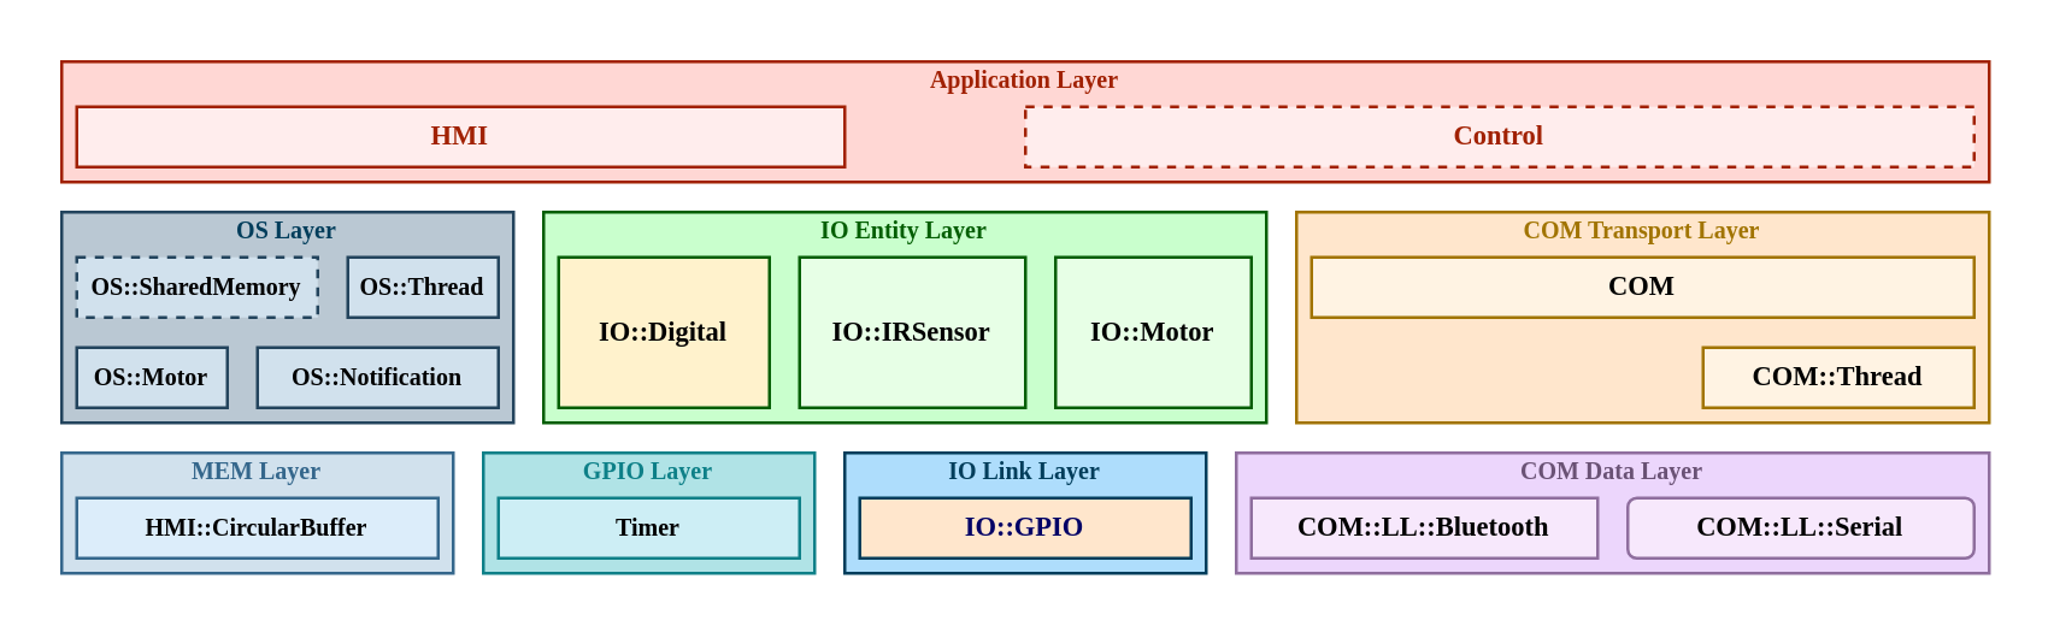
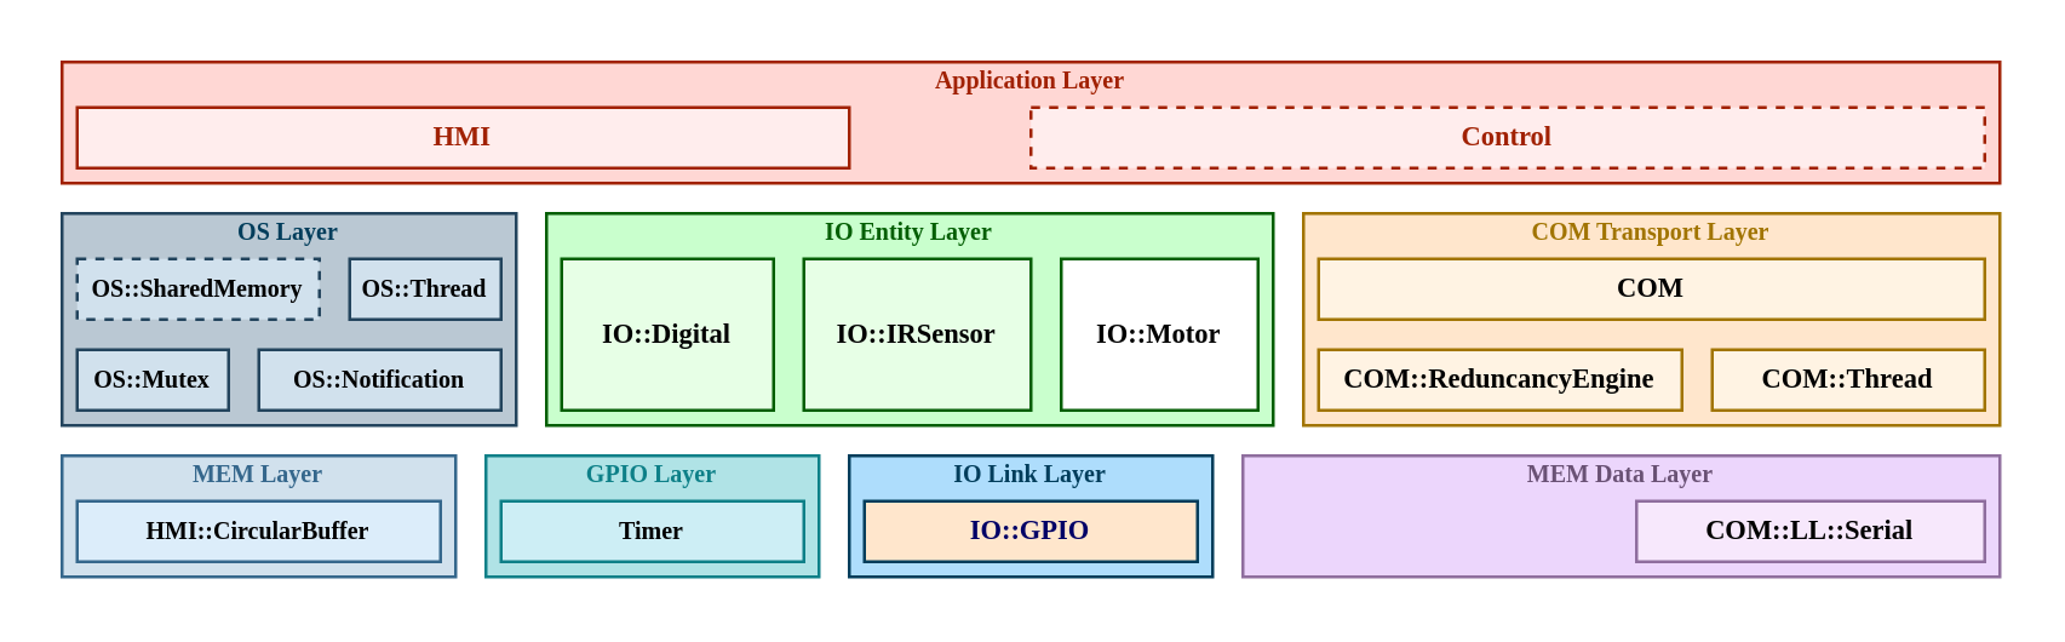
- <mxCell id="12" value="IO::Digital" style="rounded=0;whiteSpace=wrap;html=1;fontFamily=Consolas;fontSize=9;align=center;fontStyle=1;spacingRight=0;labelPosition=center;verticalLabelPosition=middle;verticalAlign=middle;fillColor=#fff2cc;strokeColor=#035E03;" parent="1" vertex="1"><mxGeometry x="185" y="85" width="70" height="50" as="geometry" /></mxCell>
+ <mxCell id="12" value="IO::Digital" style="rounded=0;whiteSpace=wrap;html=1;fontFamily=Consolas;fontSize=9;align=center;fontStyle=1;spacingRight=0;labelPosition=center;verticalLabelPosition=middle;verticalAlign=middle;fillColor=#E7FFE6;strokeColor=#035E03;" parent="1" vertex="1"><mxGeometry x="185" y="85" width="70" height="50" as="geometry" /></mxCell>
- <mxCell id="13" value="IO::Motor" style="rounded=0;whiteSpace=wrap;html=1;fontFamily=Consolas;fontSize=9;align=center;fontStyle=1;spacingRight=0;labelPosition=center;verticalLabelPosition=middle;verticalAlign=middle;fillColor=#E7FFE6;strokeColor=#035E03;" parent="1" vertex="1"><mxGeometry x="350" y="85" width="65" height="50" as="geometry" /></mxCell>
+ <mxCell id="13" value="IO::Motor" style="rounded=0;whiteSpace=wrap;html=1;fontFamily=Consolas;fontSize=9;align=center;fontStyle=1;spacingRight=0;labelPosition=center;verticalLabelPosition=middle;verticalAlign=middle;fillColor=#ffffff;strokeColor=#035E03;" parent="1" vertex="1"><mxGeometry x="350" y="85" width="65" height="50" as="geometry" /></mxCell>
- <mxCell id="17" value="OS::Motor" style="rounded=0;whiteSpace=wrap;html=1;labelBackgroundColor=none;fontFamily=Consolas;fontSize=8;align=center;gradientDirection=east;fontStyle=1;fillColor=#D1E1ED;strokeColor=#23445D;" parent="1" vertex="1"><mxGeometry x="25" y="115" width="50" height="20" as="geometry" /></mxCell>
+ <mxCell id="17" value="OS::Mutex" style="rounded=0;whiteSpace=wrap;html=1;labelBackgroundColor=none;fontFamily=Consolas;fontSize=8;align=center;gradientDirection=east;fontStyle=1;fillColor=#D1E1ED;strokeColor=#23445D;" parent="1" vertex="1"><mxGeometry x="25" y="115" width="50" height="20" as="geometry" /></mxCell>
+ <mxCell id="10" value="COM::ReduncancyEngine" style="rounded=0;whiteSpace=wrap;html=1;fontFamily=Consolas;fontSize=9;align=center;fontStyle=1;spacingRight=0;labelPosition=center;verticalLabelPosition=middle;verticalAlign=middle;horizontal=1;fillColor=#FFF3E3;strokeColor=#A17400;" parent="1" vertex="1"><mxGeometry x="435" y="115" width="120" height="20" as="geometry" /></mxCell>
- <mxCell id="24" value="&lt;span style=&quot;color: rgb(106 , 82 , 117) ; font-weight: 700&quot;&gt;COM Data Layer&lt;/span&gt;" style="text;html=1;strokeColor=none;fillColor=none;align=center;verticalAlign=middle;whiteSpace=wrap;rounded=0;fontFamily=Consolas;fontSize=8;fontColor=#000000;" parent="1" vertex="1"><mxGeometry x="495" y="150" width="80" height="12" as="geometry" /></mxCell>
+ <mxCell id="24" value="&lt;span style=&quot;color: rgb(106 , 82 , 117) ; font-weight: 700&quot;&gt;MEM Data Layer&lt;/span&gt;" style="text;html=1;strokeColor=none;fillColor=none;align=center;verticalAlign=middle;whiteSpace=wrap;rounded=0;fontFamily=Consolas;fontSize=8;fontColor=#000000;" parent="1" vertex="1"><mxGeometry x="495" y="150" width="80" height="12" as="geometry" /></mxCell>
- <mxCell id="19" value="COM::LL::Bluetooth" style="rounded=0;whiteSpace=wrap;html=1;fontFamily=Consolas;fontSize=9;align=center;fontStyle=1;spacingRight=0;verticalAlign=middle;fillColor=#F7E8FC;strokeColor=#8F6E9E;" parent="1" vertex="1"><mxGeometry x="415" y="165" width="115" height="20" as="geometry" /></mxCell>
- <mxCell id="20" value="COM::LL::Serial" style="whiteSpace=wrap;html=1;fontFamily=Consolas;fontSize=9;align=center;fontStyle=1;spacingRight=0;verticalAlign=middle;fillColor=#F7E8FC;strokeColor=#8F6E9E;rounded=1;" parent="1" vertex="1"><mxGeometry x="540" y="165" width="115" height="20" as="geometry" /></mxCell>
+ <mxCell id="20" value="COM::LL::Serial" style="rounded=0;whiteSpace=wrap;html=1;fontFamily=Consolas;fontSize=9;align=center;fontStyle=1;spacingRight=0;verticalAlign=middle;fillColor=#F7E8FC;strokeColor=#8F6E9E;" parent="1" vertex="1"><mxGeometry x="540" y="165" width="115" height="20" as="geometry" /></mxCell>
